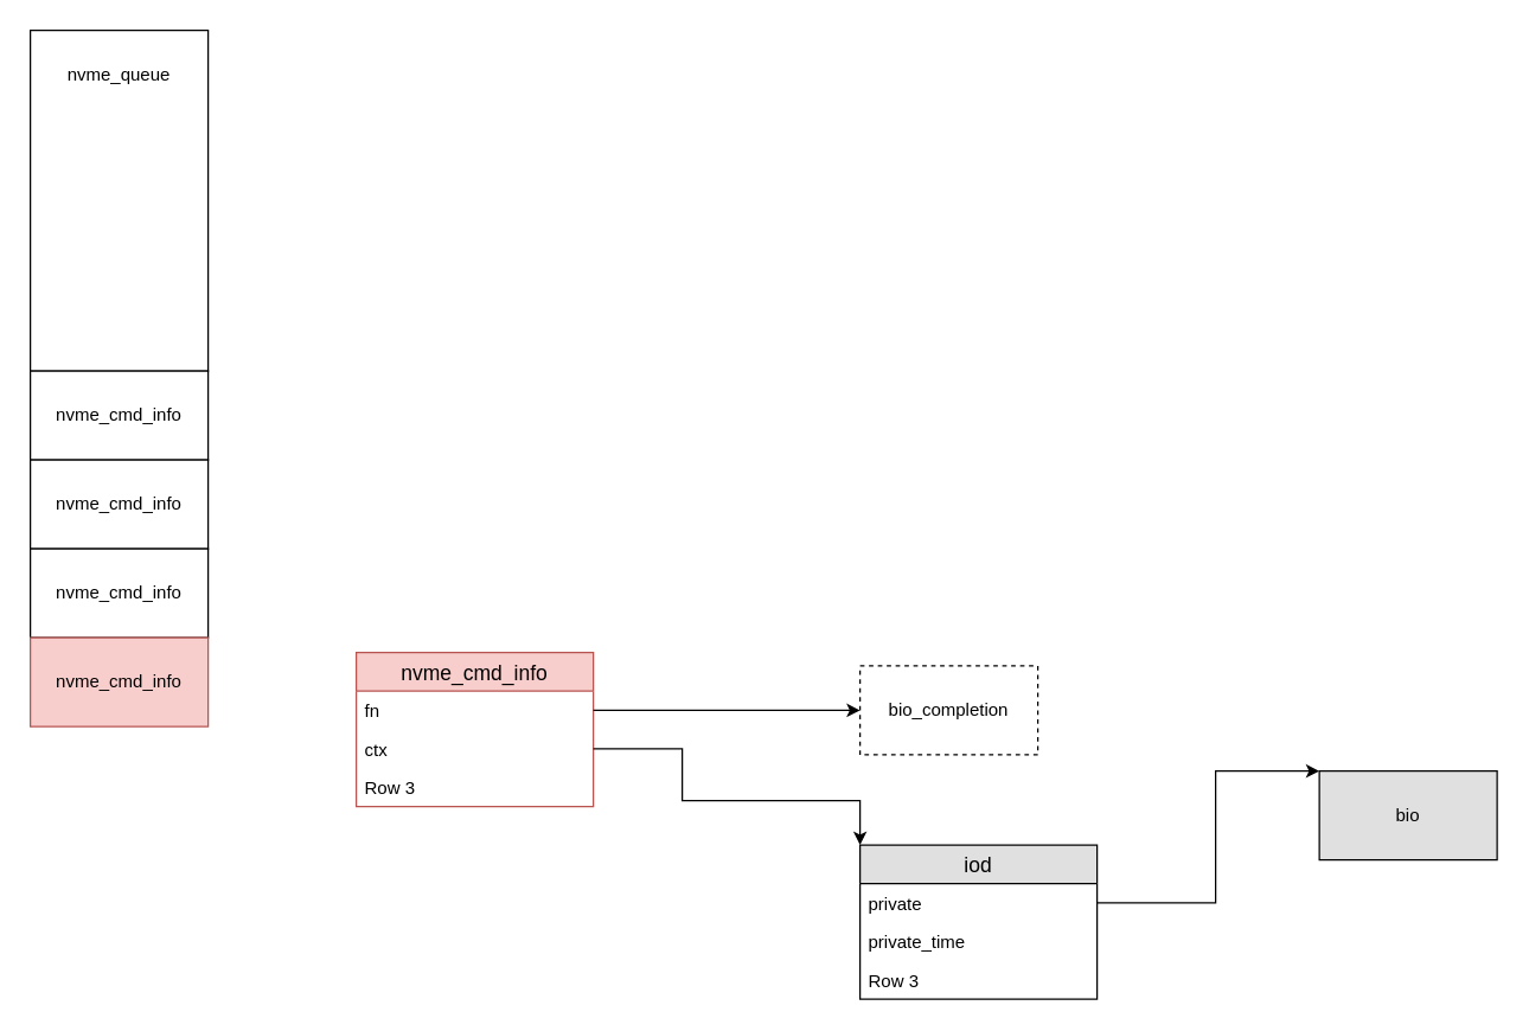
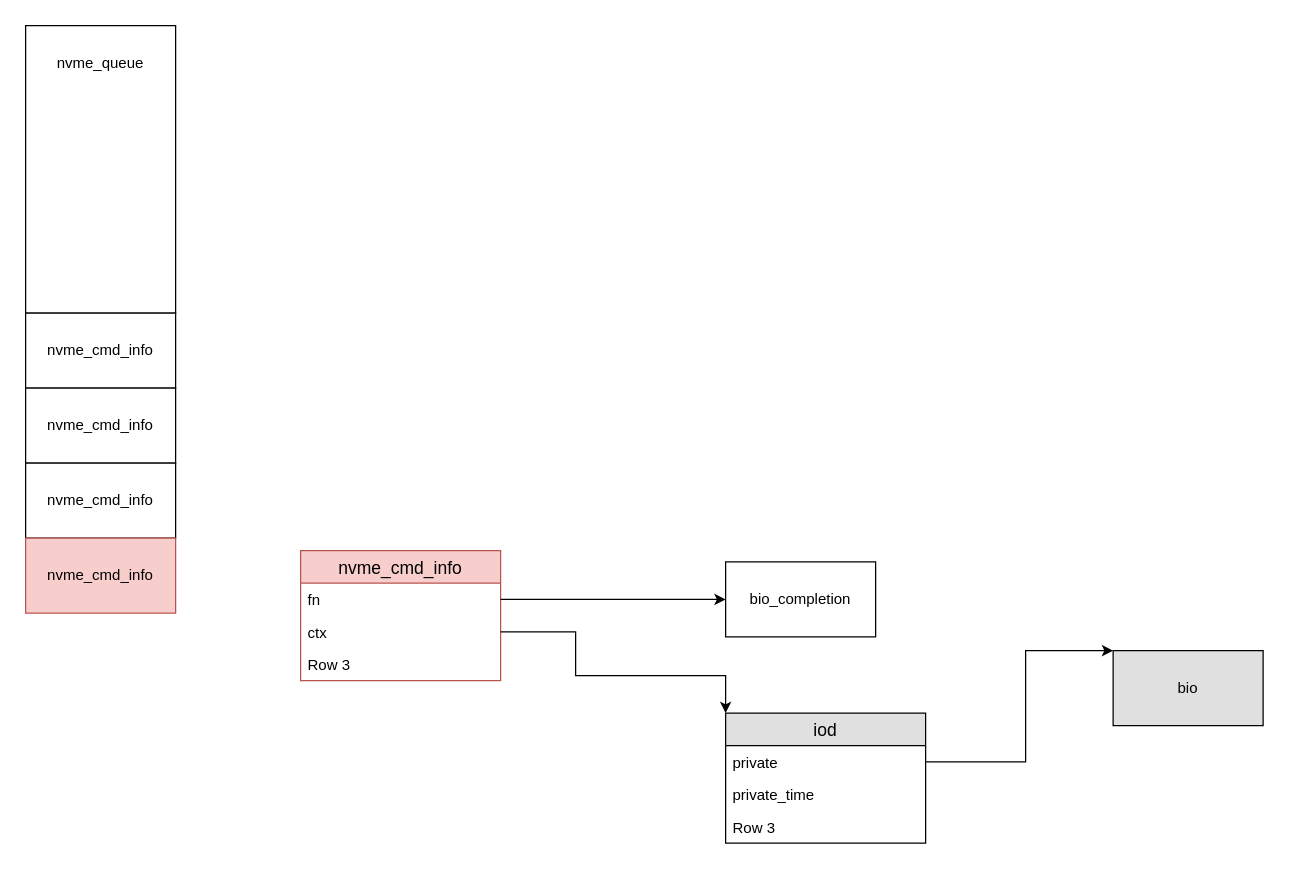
- <mxCell id="13" value="bio_completion" style="rounded=0;whiteSpace=wrap;html=1;dashed=1;" vertex="1" parent="1"><mxGeometry x="580" y="449" width="120" height="60" as="geometry" /></mxCell>
+ <mxCell id="13" value="bio_completion" style="rounded=0;whiteSpace=wrap;html=1;" vertex="1" parent="1"><mxGeometry x="580" y="449" width="120" height="60" as="geometry" /></mxCell>
